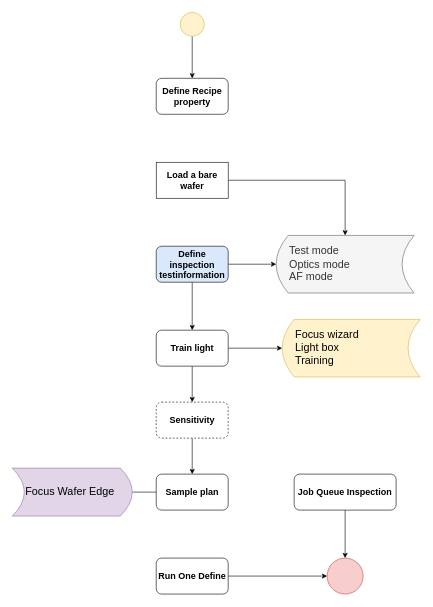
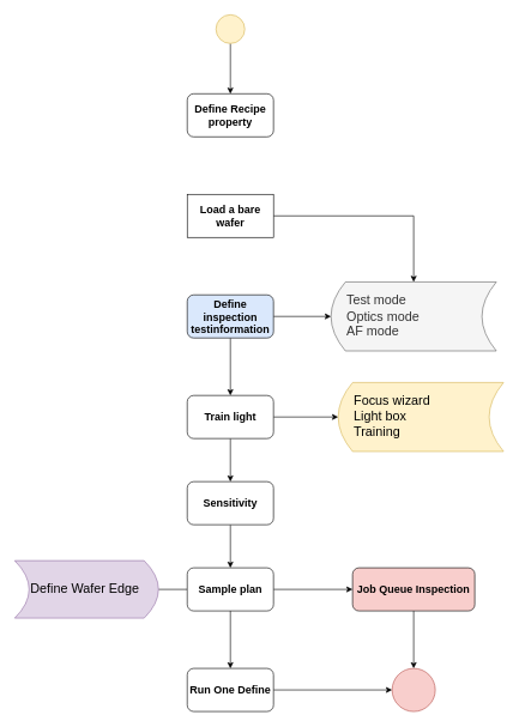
- <mxCell id="18" value="Sensitivity" style="whiteSpace=wrap;html=1;rounded=1;fontStyle=1;fontSize=15;dashed=1;" vertex="1" parent="1"><mxGeometry x="260" y="670" width="120" height="60" as="geometry" /></mxCell>
+ <mxCell id="18" value="Sensitivity" style="whiteSpace=wrap;html=1;rounded=1;fontStyle=1;fontSize=15;" vertex="1" parent="1"><mxGeometry x="260" y="670" width="120" height="60" as="geometry" /></mxCell>
- <mxCell id="26" value="Focus Wafer Edge" style="shape=dataStorage;whiteSpace=wrap;html=1;fixedSize=1;direction=west;fontSize=18;align=left;fillColor=#e1d5e7;strokeColor=#9673a6;spacingLeft=20;" vertex="1" parent="1"><mxGeometry x="20" y="780" width="200" height="80" as="geometry" /></mxCell>
+ <mxCell id="26" value="Define Wafer Edge" style="shape=dataStorage;whiteSpace=wrap;html=1;fixedSize=1;direction=west;fontSize=18;align=left;fillColor=#e1d5e7;strokeColor=#9673a6;spacingLeft=20;" vertex="1" parent="1"><mxGeometry x="20" y="780" width="200" height="80" as="geometry" /></mxCell>
+ <mxCell id="14" value="" style="edgeStyle=orthogonalEdgeStyle;rounded=0;orthogonalLoop=1;jettySize=auto;html=1;" edge="1" parent="1" source="16" target="22"><mxGeometry relative="1" as="geometry" /></mxCell>
- <mxCell id="22" value="Job Queue Inspection" style="whiteSpace=wrap;html=1;rounded=1;fontStyle=1;fontSize=15;" vertex="1" parent="1"><mxGeometry x="490" y="790" width="170" height="60" as="geometry" /></mxCell>
+ <mxCell id="22" value="Job Queue Inspection" style="whiteSpace=wrap;html=1;rounded=1;fontStyle=1;fontSize=15;fillColor=#f8cecc;" vertex="1" parent="1"><mxGeometry x="490" y="790" width="170" height="60" as="geometry" /></mxCell>
+ <mxCell id="13" value="" style="edgeStyle=orthogonalEdgeStyle;rounded=0;orthogonalLoop=1;jettySize=auto;html=1;" edge="1" parent="1" source="16" target="20"><mxGeometry relative="1" as="geometry" /></mxCell>
